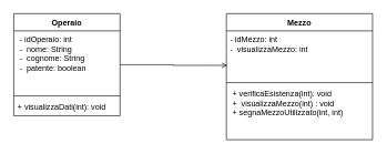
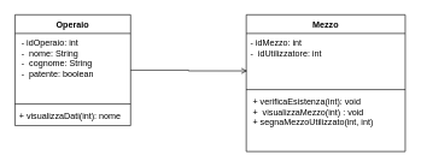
- <mxCell id="8" value="- idMezzo: int&#10;-  visualizzaMezzo: int" style="text;strokeColor=none;fillColor=none;align=left;verticalAlign=top;spacingLeft=4;spacingRight=4;overflow=hidden;rotatable=0;points=[[0,0.5],[1,0.5]];portConstraint=eastwest;" vertex="1" parent="7"><mxGeometry y="26" width="220" height="74" as="geometry" /></mxCell>
+ <mxCell id="8" value="- idMezzo: int&#10;-  idUtilizzatore: int" style="text;strokeColor=none;fillColor=none;align=left;verticalAlign=top;spacingLeft=4;spacingRight=4;overflow=hidden;rotatable=0;points=[[0,0.5],[1,0.5]];portConstraint=eastwest;" vertex="1" parent="7"><mxGeometry y="26" width="220" height="74" as="geometry" /></mxCell>
- <mxCell id="6" value="+ visualizzaDati(int): void" style="text;strokeColor=none;fillColor=none;align=left;verticalAlign=top;spacingLeft=4;spacingRight=4;overflow=hidden;rotatable=0;points=[[0,0.5],[1,0.5]];portConstraint=eastwest;" vertex="1" parent="3"><mxGeometry y="128" width="160" height="26" as="geometry" /></mxCell>
+ <mxCell id="6" value="+ visualizzaDati(int): nome" style="text;strokeColor=none;fillColor=none;align=left;verticalAlign=top;spacingLeft=4;spacingRight=4;overflow=hidden;rotatable=0;points=[[0,0.5],[1,0.5]];portConstraint=eastwest;" vertex="1" parent="3"><mxGeometry y="128" width="160" height="26" as="geometry" /></mxCell>
